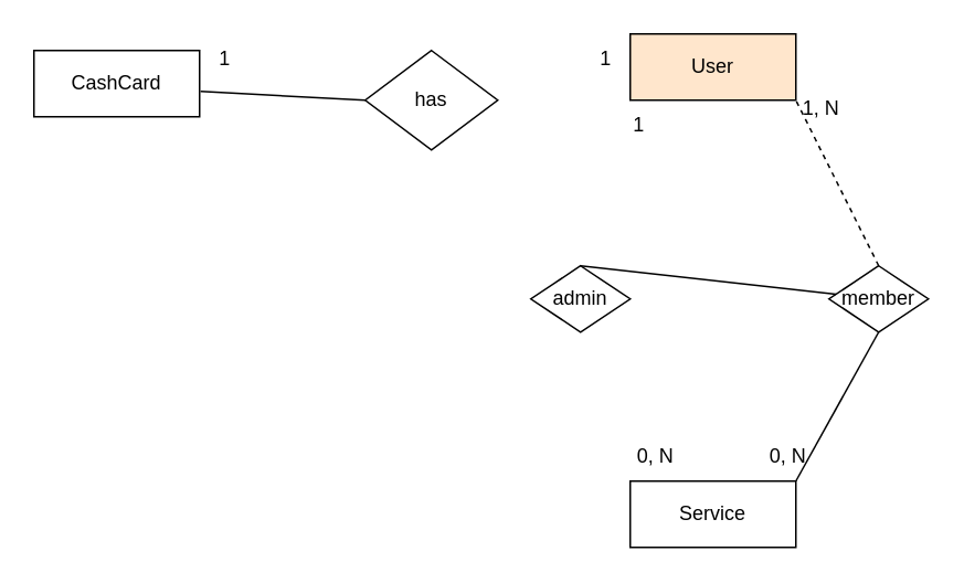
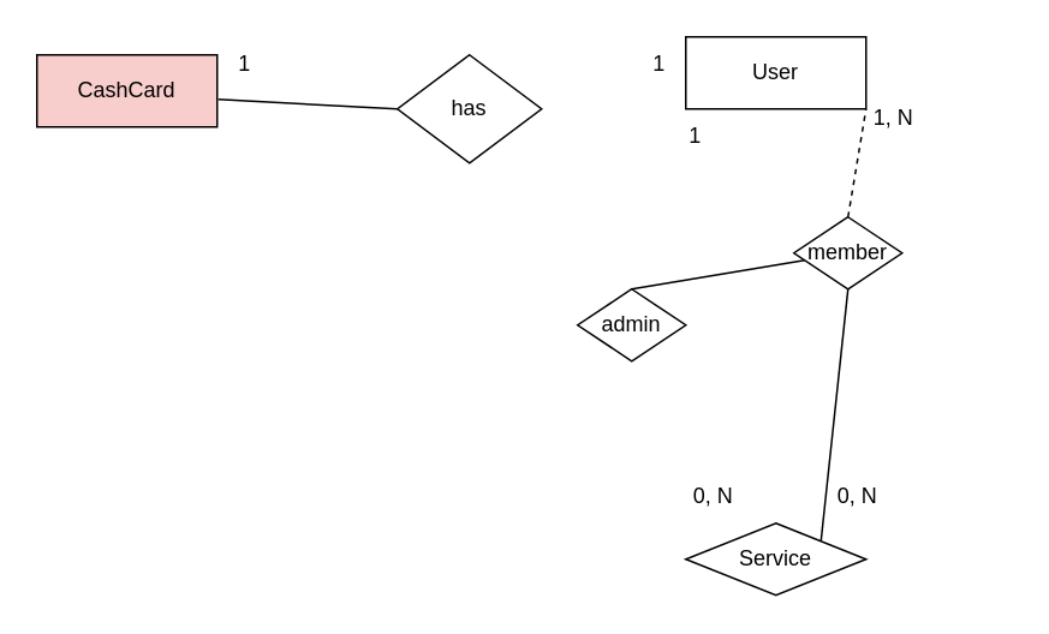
- <mxCell id="4" value="User" style="whiteSpace=wrap;html=1;align=center;fillColor=#ffe6cc;" vertex="1" parent="1"><mxGeometry x="380" y="20" width="100" height="40" as="geometry" /></mxCell>
+ <mxCell id="4" value="User" style="whiteSpace=wrap;html=1;align=center;" vertex="1" parent="1"><mxGeometry x="380" y="20" width="100" height="40" as="geometry" /></mxCell>
- <mxCell id="2" value="CashCard" style="whiteSpace=wrap;html=1;align=center;" vertex="1" parent="1"><mxGeometry x="20" y="30" width="100" height="40" as="geometry" /></mxCell>
+ <mxCell id="2" value="CashCard" style="whiteSpace=wrap;html=1;align=center;fillColor=#f8cecc;" vertex="1" parent="1"><mxGeometry x="20" y="30" width="100" height="40" as="geometry" /></mxCell>
- <mxCell id="7" value="member" style="shape=rhombus;perimeter=rhombusPerimeter;whiteSpace=wrap;html=1;align=center;" vertex="1" parent="1"><mxGeometry x="500" y="160" width="60" height="40" as="geometry" /></mxCell>
+ <mxCell id="7" value="member" style="shape=rhombus;perimeter=rhombusPerimeter;whiteSpace=wrap;html=1;align=center;" vertex="1" parent="1"><mxGeometry x="440" y="120" width="60" height="40" as="geometry" /></mxCell>
- <mxCell id="5" value="Service" style="whiteSpace=wrap;html=1;align=center;" vertex="1" parent="1"><mxGeometry x="380" y="290" width="100" height="40" as="geometry" /></mxCell>
+ <mxCell id="5" value="Service" style="rhombus;whiteSpace=wrap;html=1;align=center;" vertex="1" parent="1"><mxGeometry x="380" y="290" width="100" height="40" as="geometry" /></mxCell>
